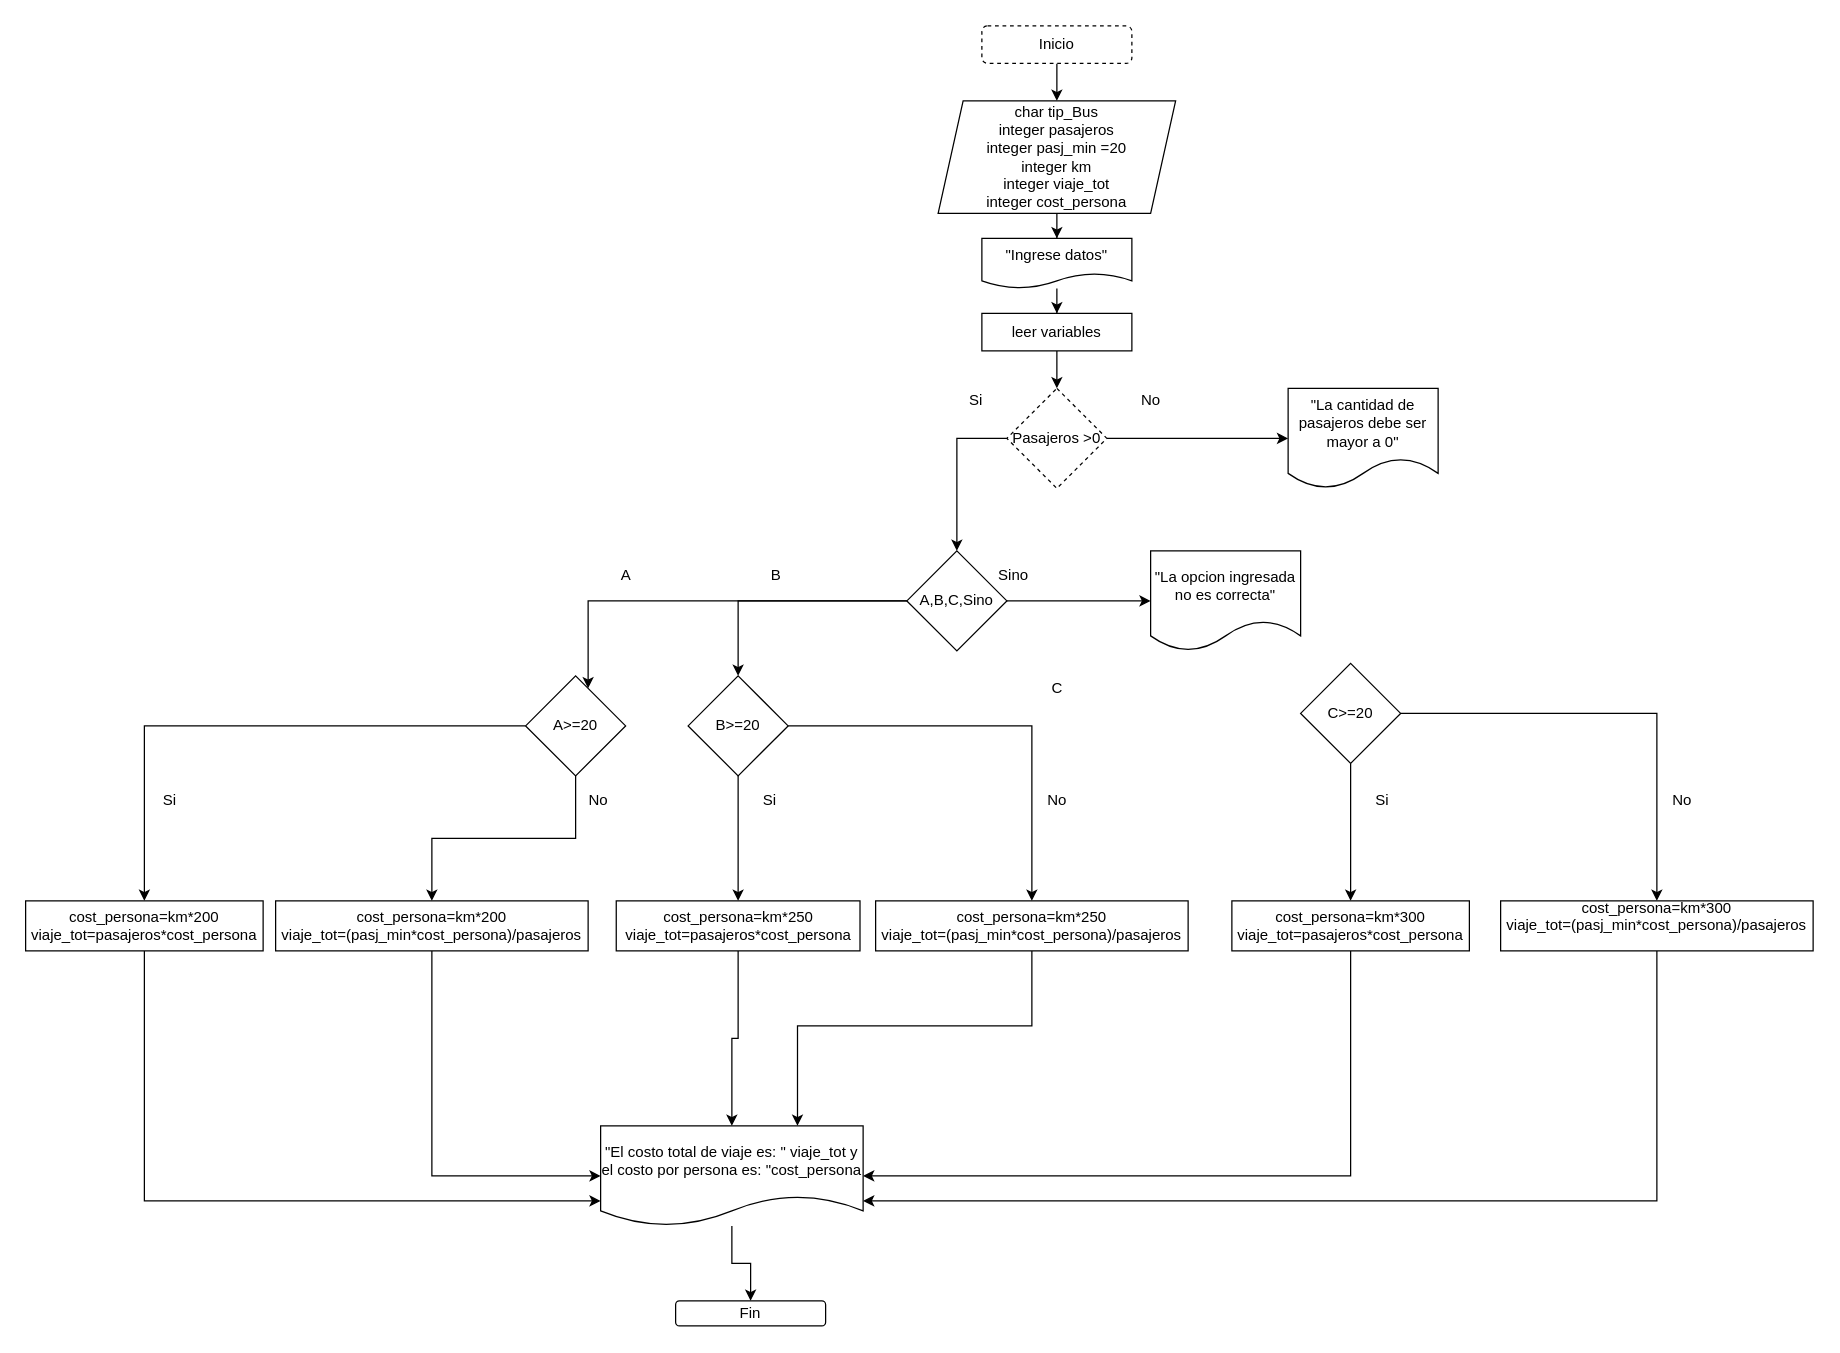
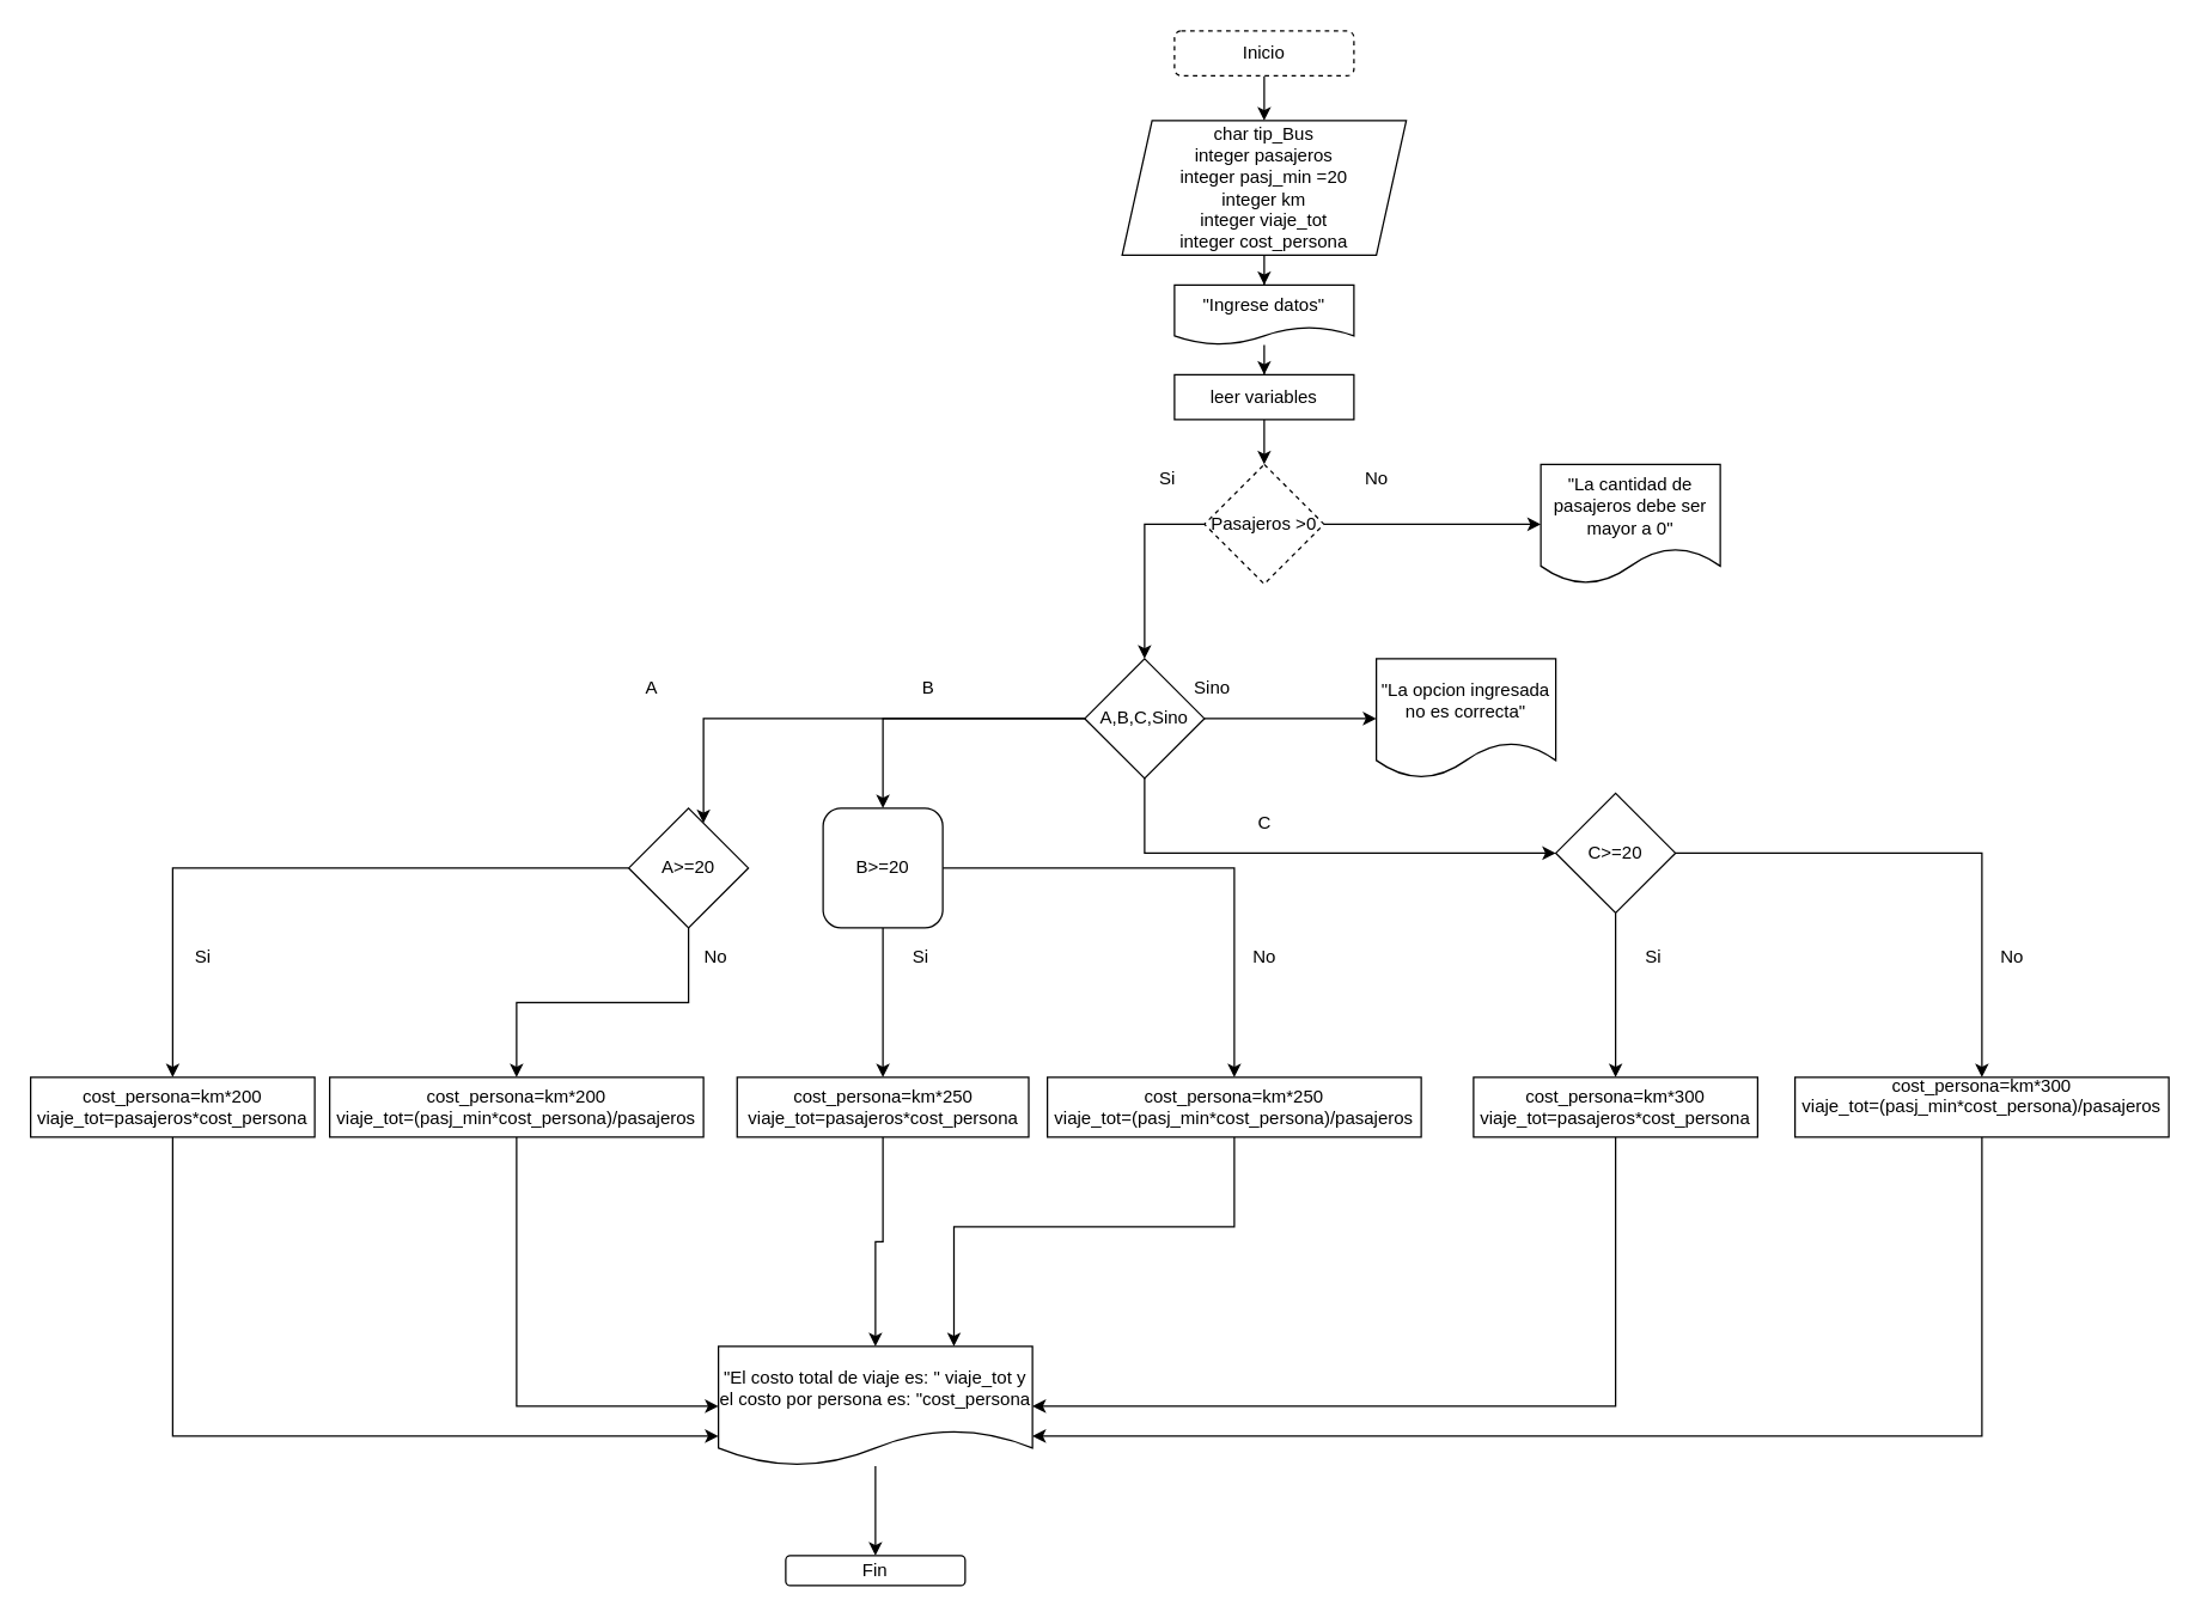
- <mxCell id="30" value="A" style="text;html=1;align=center;verticalAlign=middle;resizable=0;points=[];autosize=1;strokeColor=none;" vertex="1" parent="1"><mxGeometry x="490" y="450" width="20" height="20" as="geometry" /></mxCell>
+ <mxCell id="30" value="A" style="text;html=1;align=center;verticalAlign=middle;resizable=0;points=[];autosize=1;strokeColor=none;" vertex="1" parent="1"><mxGeometry x="425" y="450" width="20" height="20" as="geometry" /></mxCell>
+ <mxCell id="17" style="edgeStyle=orthogonalEdgeStyle;rounded=0;orthogonalLoop=1;jettySize=auto;html=1;" edge="1" parent="1" source="19" target="28"><mxGeometry relative="1" as="geometry"><Array as="points"><mxPoint x="765" y="570" /></Array></mxGeometry></mxCell>
- <mxCell id="25" value="&lt;span style=&quot;font-weight: 400&quot;&gt;B&amp;gt;=20&lt;/span&gt;" style="rhombus;whiteSpace=wrap;html=1;fontStyle=1" vertex="1" parent="1"><mxGeometry x="550" y="540" width="80" height="80" as="geometry" /></mxCell>
+ <mxCell id="25" value="&lt;span style=&quot;font-weight: 400&quot;&gt;B&amp;gt;=20&lt;/span&gt;" style="whiteSpace=wrap;html=1;fontStyle=1;rounded=1;" vertex="1" parent="1"><mxGeometry x="550" y="540" width="80" height="80" as="geometry" /></mxCell>
- <mxCell id="55" value="Fin" style="rounded=1;whiteSpace=wrap;html=1;" vertex="1" parent="1"><mxGeometry x="540" y="1040" width="120" height="20" as="geometry" /></mxCell>
+ <mxCell id="55" value="Fin" style="rounded=1;whiteSpace=wrap;html=1;" vertex="1" parent="1"><mxGeometry x="525" y="1040" width="120" height="20" as="geometry" /></mxCell>
